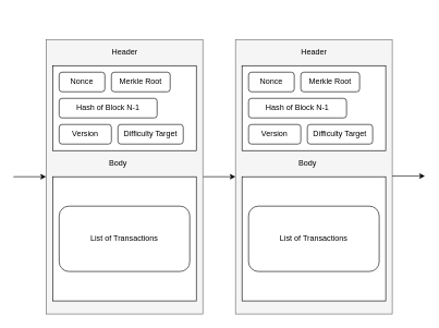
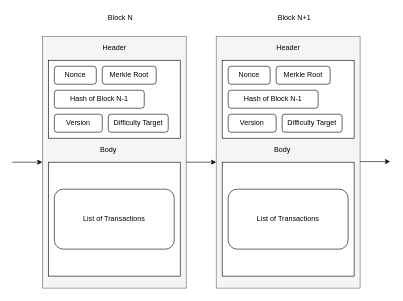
+ <mxCell id="4" value="Block N" style="text;html=1;align=center;verticalAlign=middle;resizable=0;points=[];autosize=1;" vertex="1" parent="1"><mxGeometry x="170" y="20" width="60" height="20" as="geometry" /></mxCell>
+ <mxCell id="16" value="Block N+1" style="text;html=1;align=center;verticalAlign=middle;resizable=0;points=[];autosize=1;" vertex="1" parent="1"><mxGeometry x="455" y="20" width="70" height="20" as="geometry" /></mxCell>
